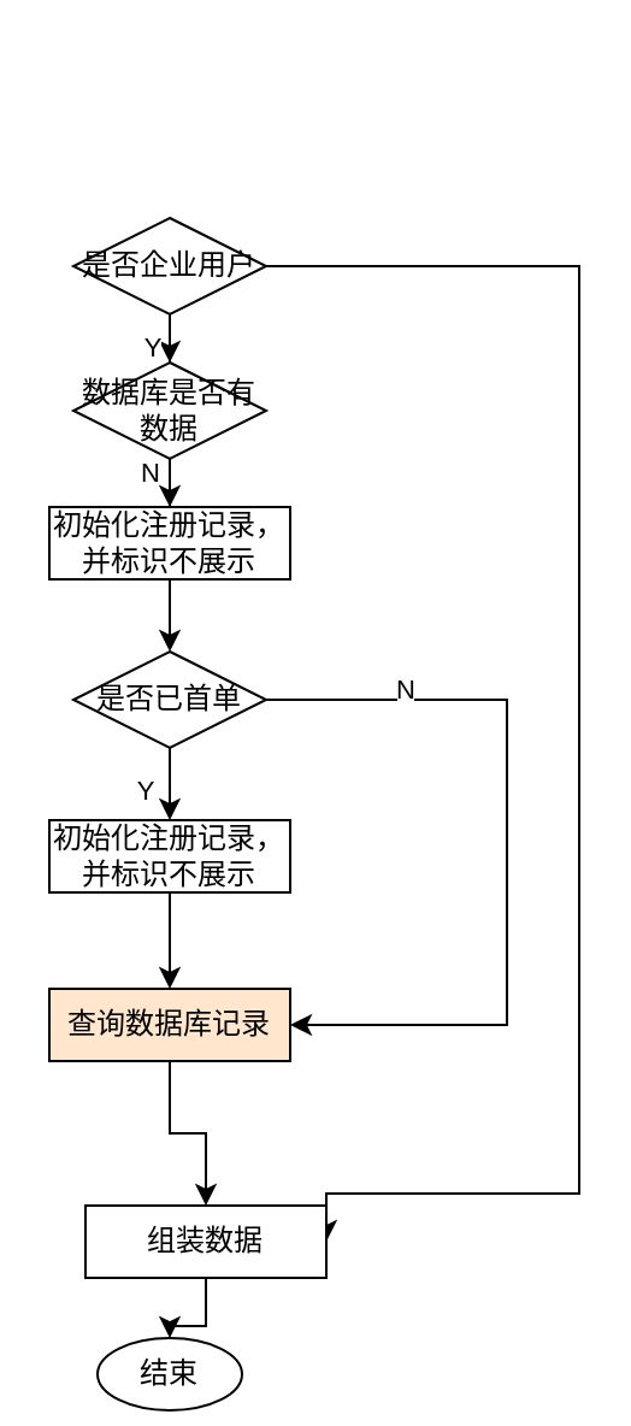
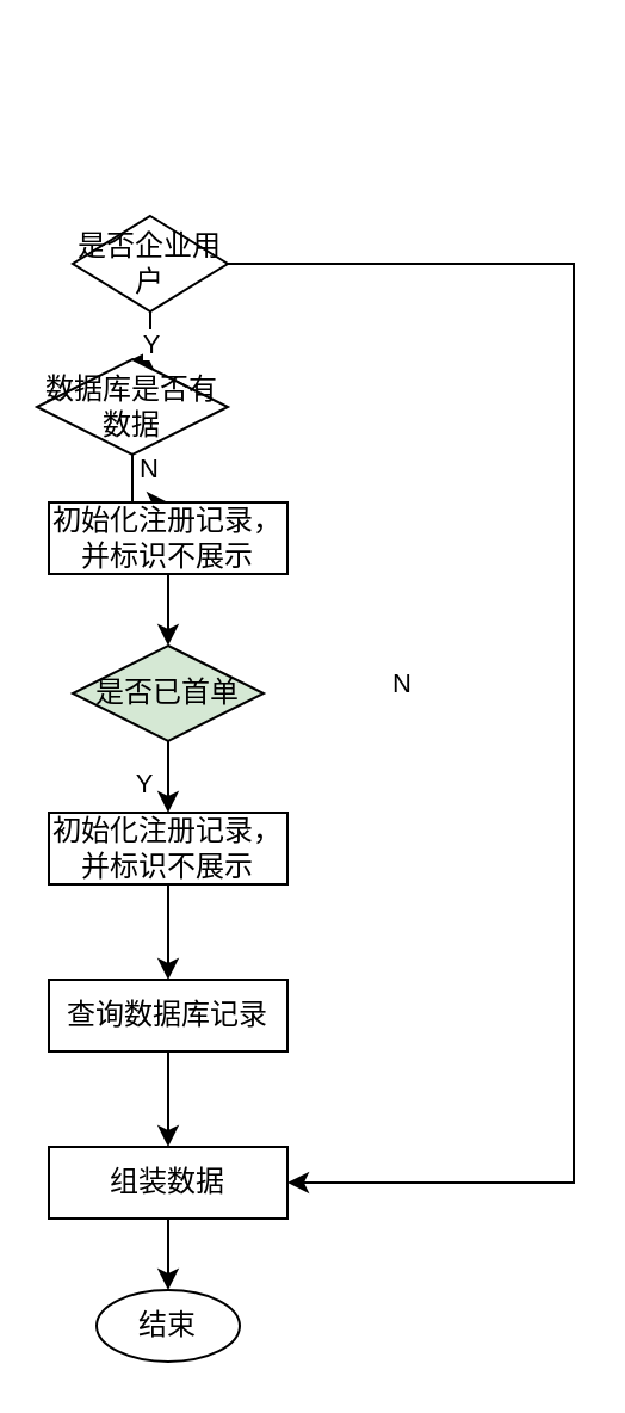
- <mxCell id="5" value="是否企业用户" style="rhombus;whiteSpace=wrap;html=1;" vertex="1" parent="1"><mxGeometry x="30" y="90" width="80" height="40" as="geometry" /></mxCell>
+ <mxCell id="5" value="是否企业用户" style="rhombus;whiteSpace=wrap;html=1;" vertex="1" parent="1"><mxGeometry x="30" y="90" width="65" height="40" as="geometry" /></mxCell>
- <mxCell id="7" value="数据库是否有数据" style="rhombus;whiteSpace=wrap;html=1;" vertex="1" parent="1"><mxGeometry x="30" y="150" width="80" height="40" as="geometry" /></mxCell>
+ <mxCell id="7" value="数据库是否有数据" style="rhombus;whiteSpace=wrap;html=1;" vertex="1" parent="1"><mxGeometry x="15" y="150" width="80" height="40" as="geometry" /></mxCell>
- <mxCell id="12" value="是否已首单" style="rhombus;whiteSpace=wrap;html=1;" vertex="1" parent="1"><mxGeometry x="30" y="270" width="80" height="40" as="geometry" /></mxCell>
+ <mxCell id="12" value="是否已首单" style="rhombus;whiteSpace=wrap;html=1;fillColor=#d5e8d4;" vertex="1" parent="1"><mxGeometry x="30" y="270" width="80" height="40" as="geometry" /></mxCell>
- <mxCell id="11" style="edgeStyle=orthogonalEdgeStyle;rounded=0;orthogonalLoop=1;jettySize=auto;html=1;entryX=1;entryY=0.5;entryDx=0;entryDy=0;" edge="1" parent="1" source="12" target="16"><mxGeometry relative="1" as="geometry"><Array as="points"><mxPoint x="210" y="290" /><mxPoint x="210" y="425" /></Array></mxGeometry></mxCell>
- <mxCell id="16" value="查询数据库记录" style="rounded=0;whiteSpace=wrap;html=1;fillColor=#ffe6cc;" vertex="1" parent="1"><mxGeometry x="20" y="410" width="100" height="30" as="geometry" /></mxCell>
+ <mxCell id="16" value="查询数据库记录" style="rounded=0;whiteSpace=wrap;html=1;" vertex="1" parent="1"><mxGeometry x="20" y="410" width="100" height="30" as="geometry" /></mxCell>
- <mxCell id="18" value="组装数据" style="rounded=0;whiteSpace=wrap;html=1;" vertex="1" parent="1"><mxGeometry x="35" y="500" width="100" height="30" as="geometry" /></mxCell>
+ <mxCell id="18" value="组装数据" style="rounded=0;whiteSpace=wrap;html=1;" vertex="1" parent="1"><mxGeometry x="20" y="480" width="100" height="30" as="geometry" /></mxCell>
- <mxCell id="2" value="结束" style="ellipse;whiteSpace=wrap;html=1;" vertex="1" parent="1"><mxGeometry x="40" y="555" width="60" height="30" as="geometry" /></mxCell>
+ <mxCell id="2" value="结束" style="ellipse;whiteSpace=wrap;html=1;" vertex="1" parent="1"><mxGeometry x="40" y="540" width="60" height="30" as="geometry" /></mxCell>
